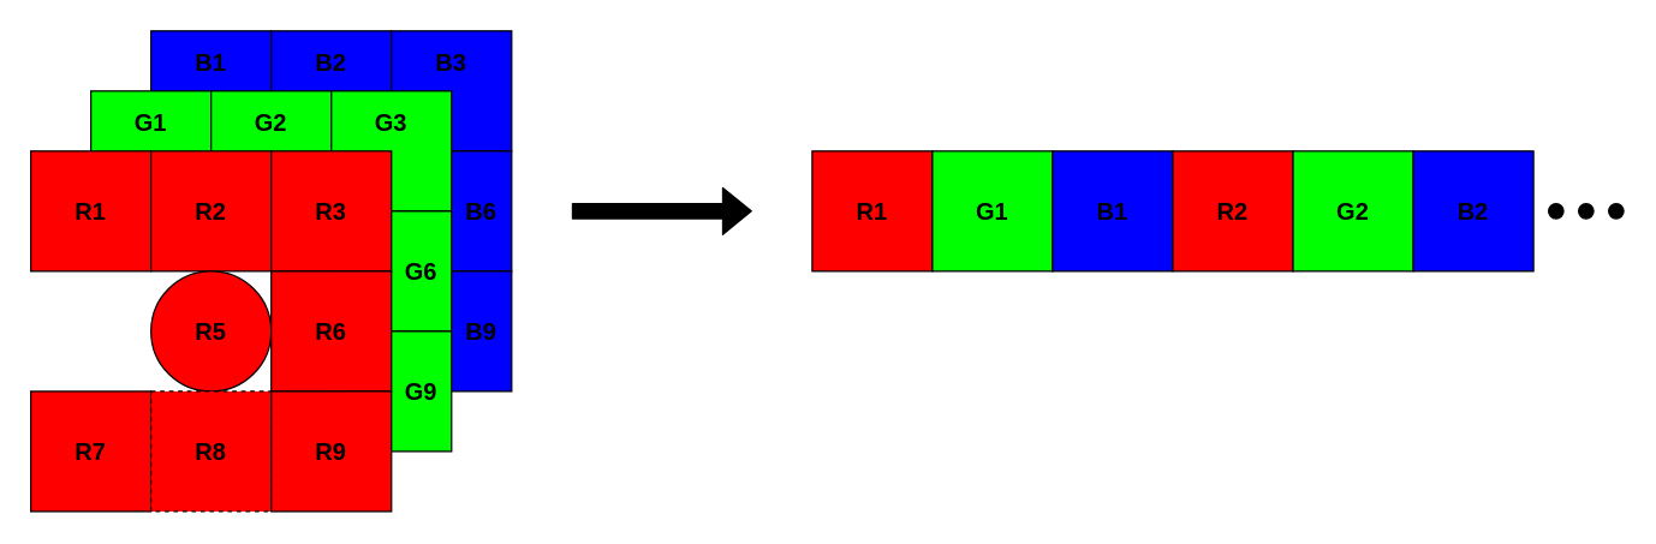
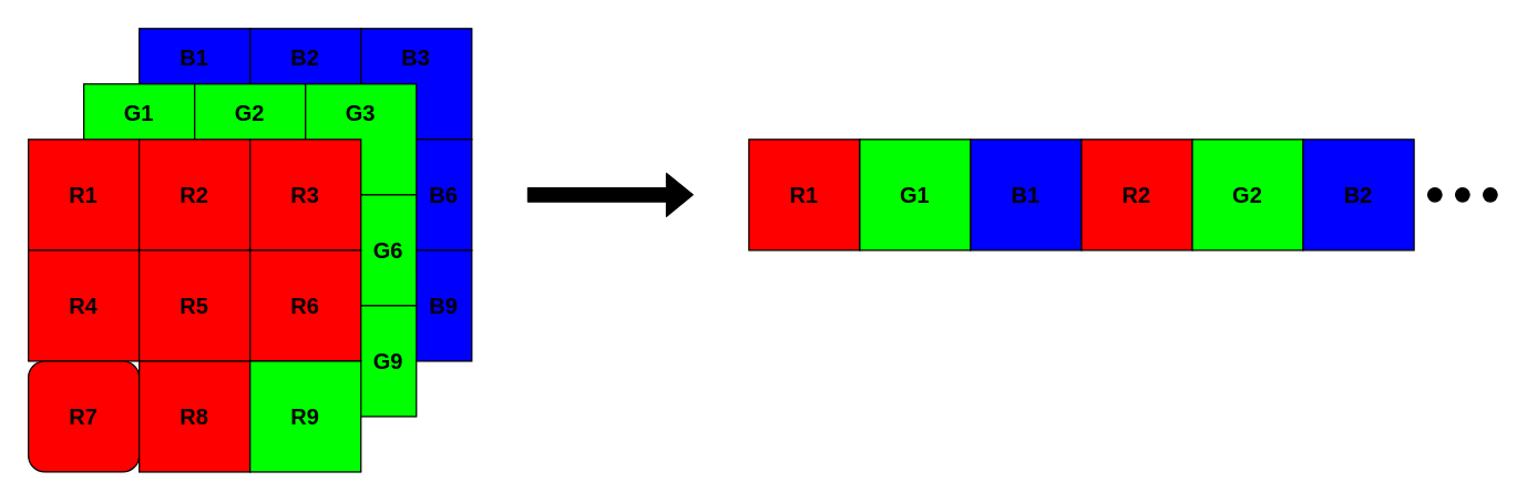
+ <mxCell id="15" value="&lt;b&gt;&lt;font size=&quot;3&quot;&gt;R4&lt;/font&gt;&lt;/b&gt;" style="whiteSpace=wrap;html=1;aspect=fixed;fillColor=#FF0000;" vertex="1" parent="1"><mxGeometry x="20" y="180" width="80" height="80" as="geometry" /></mxCell>
- <mxCell id="16" value="&lt;b&gt;&lt;font size=&quot;3&quot;&gt;R5&lt;/font&gt;&lt;/b&gt;" style="ellipse;whiteSpace=wrap;html=1;aspect=fixed;fillColor=#FF0000;" vertex="1" parent="1"><mxGeometry x="100" y="180" width="80" height="80" as="geometry" /></mxCell>
+ <mxCell id="16" value="&lt;b&gt;&lt;font size=&quot;3&quot;&gt;R5&lt;/font&gt;&lt;/b&gt;" style="whiteSpace=wrap;html=1;aspect=fixed;fillColor=#FF0000;" vertex="1" parent="1"><mxGeometry x="100" y="180" width="80" height="80" as="geometry" /></mxCell>
- <mxCell id="18" value="&lt;b&gt;&lt;font size=&quot;3&quot;&gt;R7&lt;/font&gt;&lt;/b&gt;" style="whiteSpace=wrap;html=1;aspect=fixed;fillColor=#FF0000;" vertex="1" parent="1"><mxGeometry x="20" y="260" width="80" height="80" as="geometry" /></mxCell>
+ <mxCell id="18" value="&lt;b&gt;&lt;font size=&quot;3&quot;&gt;R7&lt;/font&gt;&lt;/b&gt;" style="whiteSpace=wrap;html=1;aspect=fixed;fillColor=#FF0000;rounded=1;" vertex="1" parent="1"><mxGeometry x="20" y="260" width="80" height="80" as="geometry" /></mxCell>
- <mxCell id="19" value="&lt;b&gt;&lt;font size=&quot;3&quot;&gt;R8&lt;/font&gt;&lt;/b&gt;" style="whiteSpace=wrap;html=1;aspect=fixed;fillColor=#FF0000;dashed=1;" vertex="1" parent="1"><mxGeometry x="100" y="260" width="80" height="80" as="geometry" /></mxCell>
+ <mxCell id="19" value="&lt;b&gt;&lt;font size=&quot;3&quot;&gt;R8&lt;/font&gt;&lt;/b&gt;" style="whiteSpace=wrap;html=1;aspect=fixed;fillColor=#FF0000;" vertex="1" parent="1"><mxGeometry x="100" y="260" width="80" height="80" as="geometry" /></mxCell>
- <mxCell id="20" value="&lt;b&gt;&lt;font size=&quot;3&quot;&gt;R9&lt;/font&gt;&lt;/b&gt;" style="whiteSpace=wrap;html=1;aspect=fixed;fillColor=#FF0000;" vertex="1" parent="1"><mxGeometry x="180" y="260" width="80" height="80" as="geometry" /></mxCell>
+ <mxCell id="20" value="&lt;b&gt;&lt;font size=&quot;3&quot;&gt;R9&lt;/font&gt;&lt;/b&gt;" style="whiteSpace=wrap;html=1;aspect=fixed;fillColor=#00ff00;" vertex="1" parent="1"><mxGeometry x="180" y="260" width="80" height="80" as="geometry" /></mxCell>
